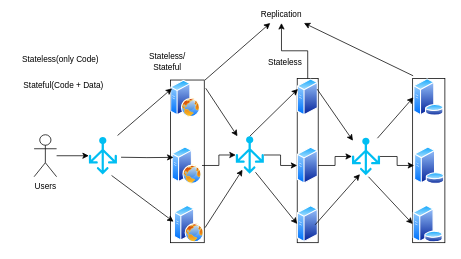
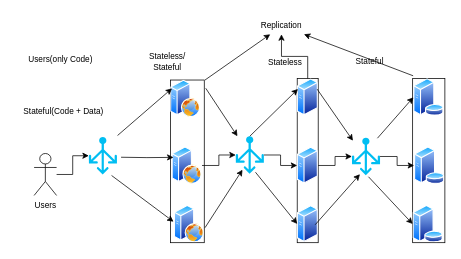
- <mxCell id="14" value="Replication" style="text;html=1;strokeColor=none;fillColor=none;align=center;verticalAlign=middle;whiteSpace=wrap;rounded=0;fontSize=11;fontFamily=Helvetica;fontColor=default;" vertex="1" parent="1"><mxGeometry x="345" y="5" width="60" height="25" as="geometry" /></mxCell>
+ <mxCell id="14" value="Replication" style="text;html=1;strokeColor=none;fillColor=none;align=center;verticalAlign=middle;whiteSpace=wrap;rounded=0;fontSize=11;fontFamily=Helvetica;fontColor=default;" vertex="1" parent="1"><mxGeometry x="345" y="20" width="60" height="25" as="geometry" /></mxCell>
- <mxCell id="41" value="Stateless(only Code)" style="text;html=1;strokeColor=none;fillColor=none;align=center;verticalAlign=middle;whiteSpace=wrap;rounded=0;fontSize=11;fontFamily=Helvetica;fontColor=default;" vertex="1" parent="1"><mxGeometry x="20" y="63" width="121" height="30" as="geometry" /></mxCell>
+ <mxCell id="41" value="Users(only Code)" style="text;html=1;strokeColor=none;fillColor=none;align=center;verticalAlign=middle;whiteSpace=wrap;rounded=0;fontSize=11;fontFamily=Helvetica;fontColor=default;" vertex="1" parent="1"><mxGeometry x="20" y="63" width="121" height="30" as="geometry" /></mxCell>
+ <mxCell id="25" value="Stateful" style="text;html=1;strokeColor=none;fillColor=none;align=center;verticalAlign=middle;whiteSpace=wrap;rounded=0;fontSize=11;fontFamily=Helvetica;fontColor=default;" vertex="1" parent="1"><mxGeometry x="463" y="66" width="60" height="30" as="geometry" /></mxCell>
- <mxCell id="42" value="Stateful(Code + Data)" style="text;html=1;strokeColor=none;fillColor=none;align=center;verticalAlign=middle;whiteSpace=wrap;rounded=0;fontSize=11;fontFamily=Helvetica;fontColor=default;" vertex="1" parent="1"><mxGeometry x="24" y="98" width="121" height="30" as="geometry" /></mxCell>
+ <mxCell id="42" value="Stateful(Code + Data)" style="text;html=1;strokeColor=none;fillColor=none;align=center;verticalAlign=middle;whiteSpace=wrap;rounded=0;fontSize=11;fontFamily=Helvetica;fontColor=default;" vertex="1" parent="1"><mxGeometry x="24" y="133" width="121" height="30" as="geometry" /></mxCell>
- <mxCell id="21" value="Users" style="shape=umlActor;verticalLabelPosition=bottom;verticalAlign=top;html=1;outlineConnect=0;fontFamily=Helvetica;fontSize=11;fontColor=default;" vertex="1" parent="1"><mxGeometry x="45" y="179" width="30" height="56" as="geometry" /></mxCell>
+ <mxCell id="21" value="Users" style="shape=umlActor;verticalLabelPosition=bottom;verticalAlign=top;html=1;outlineConnect=0;fontFamily=Helvetica;fontSize=11;fontColor=default;" vertex="1" parent="1"><mxGeometry x="45" y="204" width="30" height="56" as="geometry" /></mxCell>
